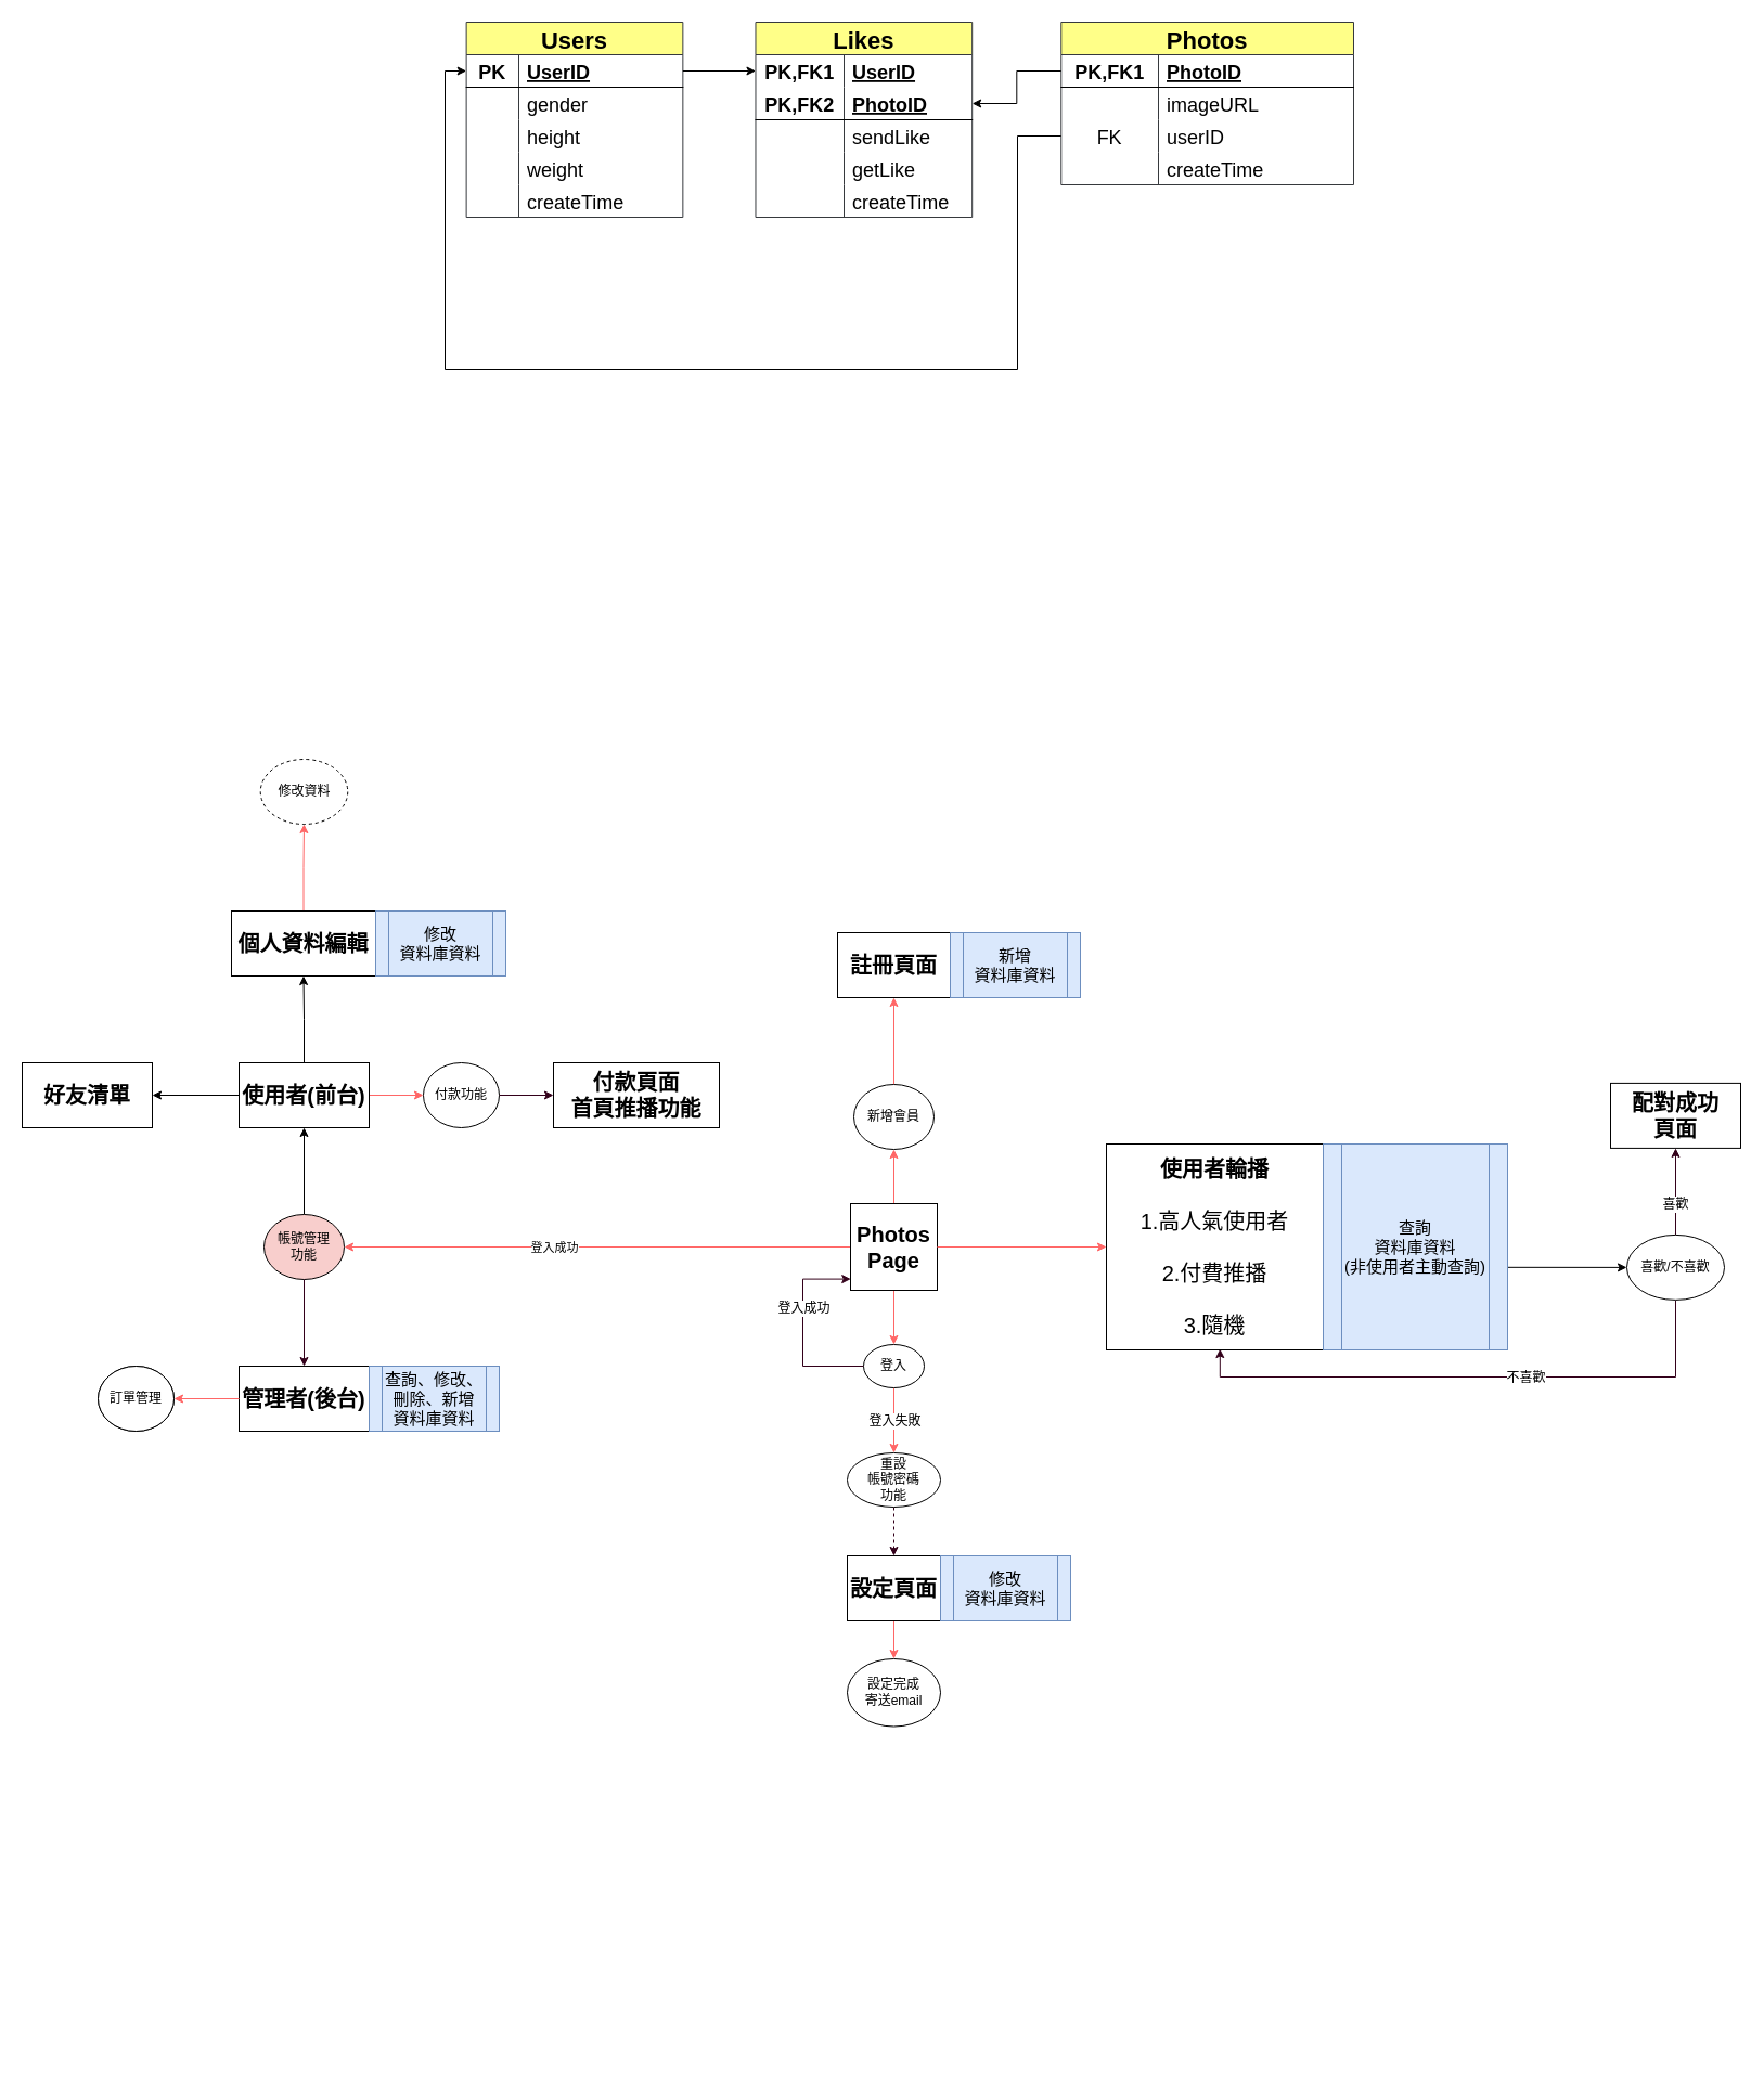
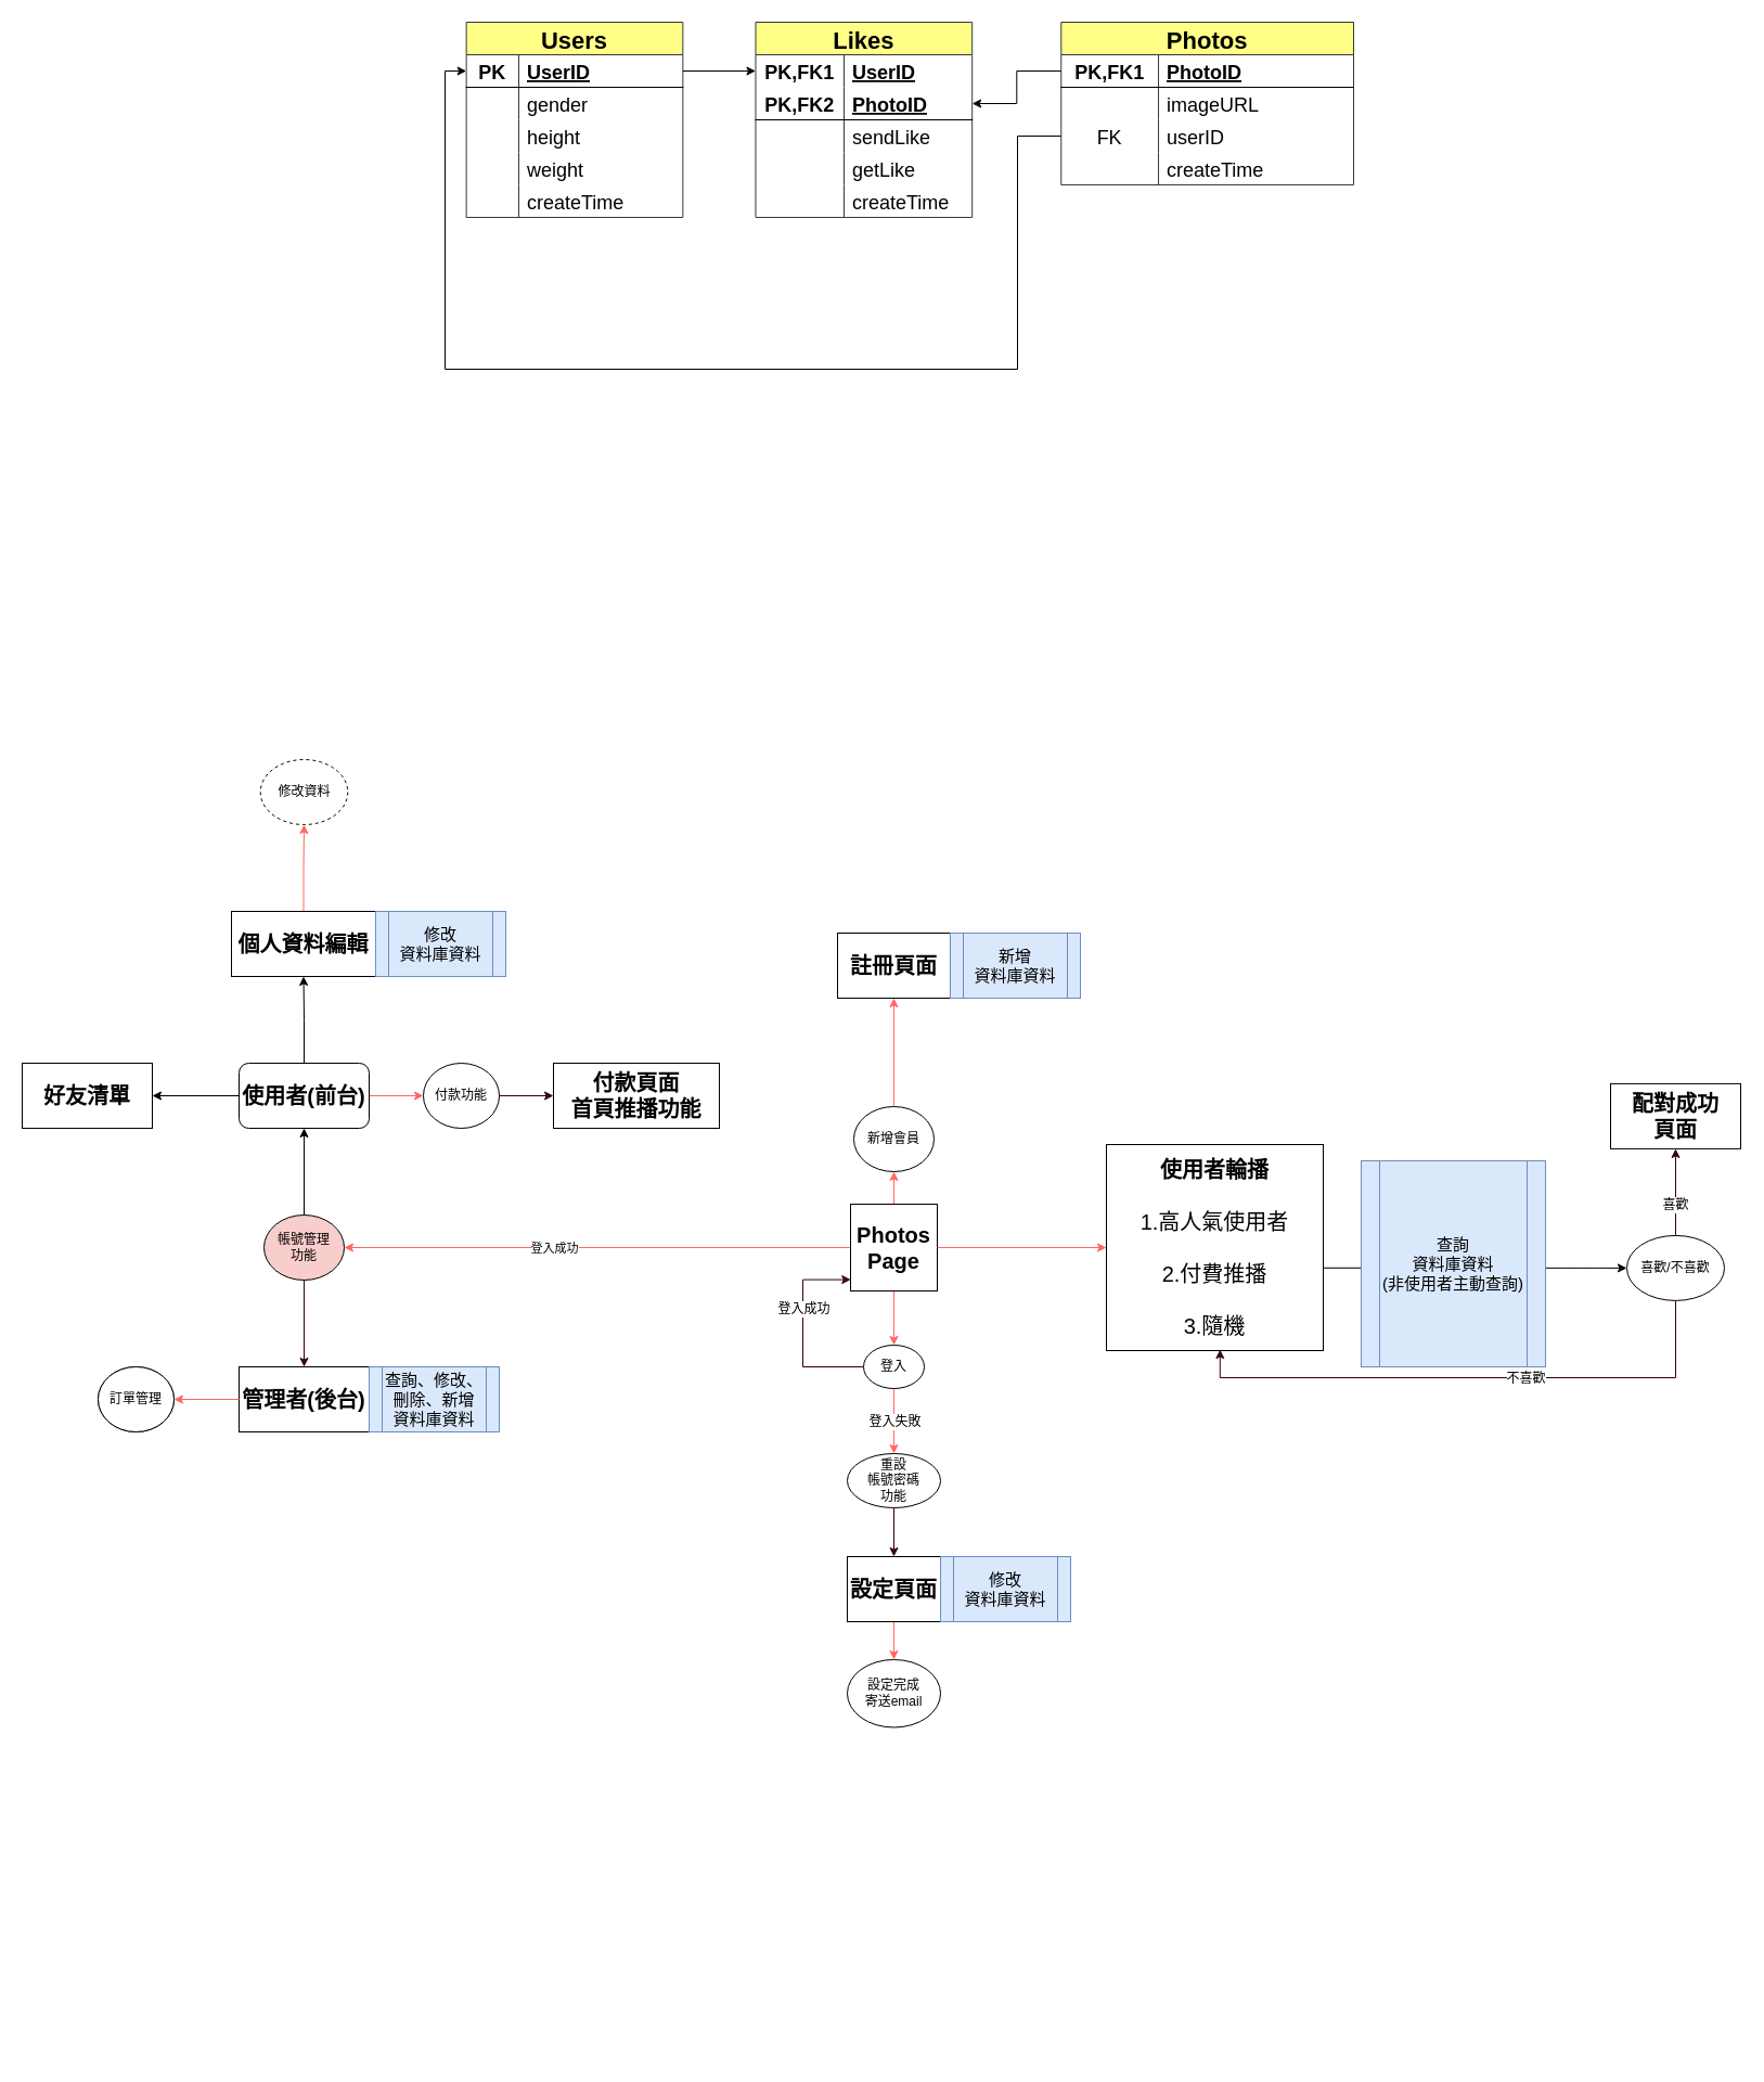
- <mxCell id="17" value="使用者(前台)" style="whiteSpace=wrap;html=1;fontSize=20;fontStyle=1" parent="1" vertex="1"><mxGeometry x="220" y="980" width="120" height="60" as="geometry" /></mxCell>
+ <mxCell id="17" value="使用者(前台)" style="whiteSpace=wrap;html=1;fontSize=20;fontStyle=1;rounded=1;" parent="1" vertex="1"><mxGeometry x="220" y="980" width="120" height="60" as="geometry" /></mxCell>
- <mxCell id="47" value="新增會員" style="ellipse;whiteSpace=wrap;html=1;fontSize=12;" parent="1" vertex="1"><mxGeometry x="787" y="1000" width="74" height="60" as="geometry" /></mxCell>
+ <mxCell id="47" value="新增會員" style="ellipse;whiteSpace=wrap;html=1;fontSize=12;" parent="1" vertex="1"><mxGeometry x="787" y="1020" width="74" height="60" as="geometry" /></mxCell>
- <mxCell id="66" value="查詢&lt;br&gt;資料庫資料&lt;br&gt;(非使用者主動查詢)" style="shape=process;whiteSpace=wrap;html=1;backgroundOutline=1;fontSize=15;fillColor=#dae8fc;strokeColor=#6c8ebf;" vertex="1" parent="1"><mxGeometry x="1220" y="1055" width="170" height="190" as="geometry" /></mxCell>
+ <mxCell id="66" value="查詢&lt;br&gt;資料庫資料&lt;br&gt;(非使用者主動查詢)" style="shape=process;whiteSpace=wrap;html=1;backgroundOutline=1;fontSize=15;fillColor=#dae8fc;strokeColor=#6c8ebf;" vertex="1" parent="1"><mxGeometry x="1255" y="1070" width="170" height="190" as="geometry" /></mxCell>
- <mxCell id="12" value="" style="edgeStyle=orthogonalEdgeStyle;rounded=0;orthogonalLoop=1;jettySize=auto;html=1;fontSize=12;strokeColor=#33001A;exitX=0.5;exitY=1;exitDx=0;exitDy=0;dashed=1;" parent="1" source="15" target="14" edge="1"><mxGeometry relative="1" as="geometry"><mxPoint x="824" y="1380" as="sourcePoint" /></mxGeometry></mxCell>
+ <mxCell id="12" value="" style="edgeStyle=orthogonalEdgeStyle;rounded=0;orthogonalLoop=1;jettySize=auto;html=1;fontSize=12;strokeColor=#33001A;exitX=0.5;exitY=1;exitDx=0;exitDy=0;" parent="1" source="15" target="14" edge="1"><mxGeometry relative="1" as="geometry"><mxPoint x="824" y="1380" as="sourcePoint" /></mxGeometry></mxCell>
